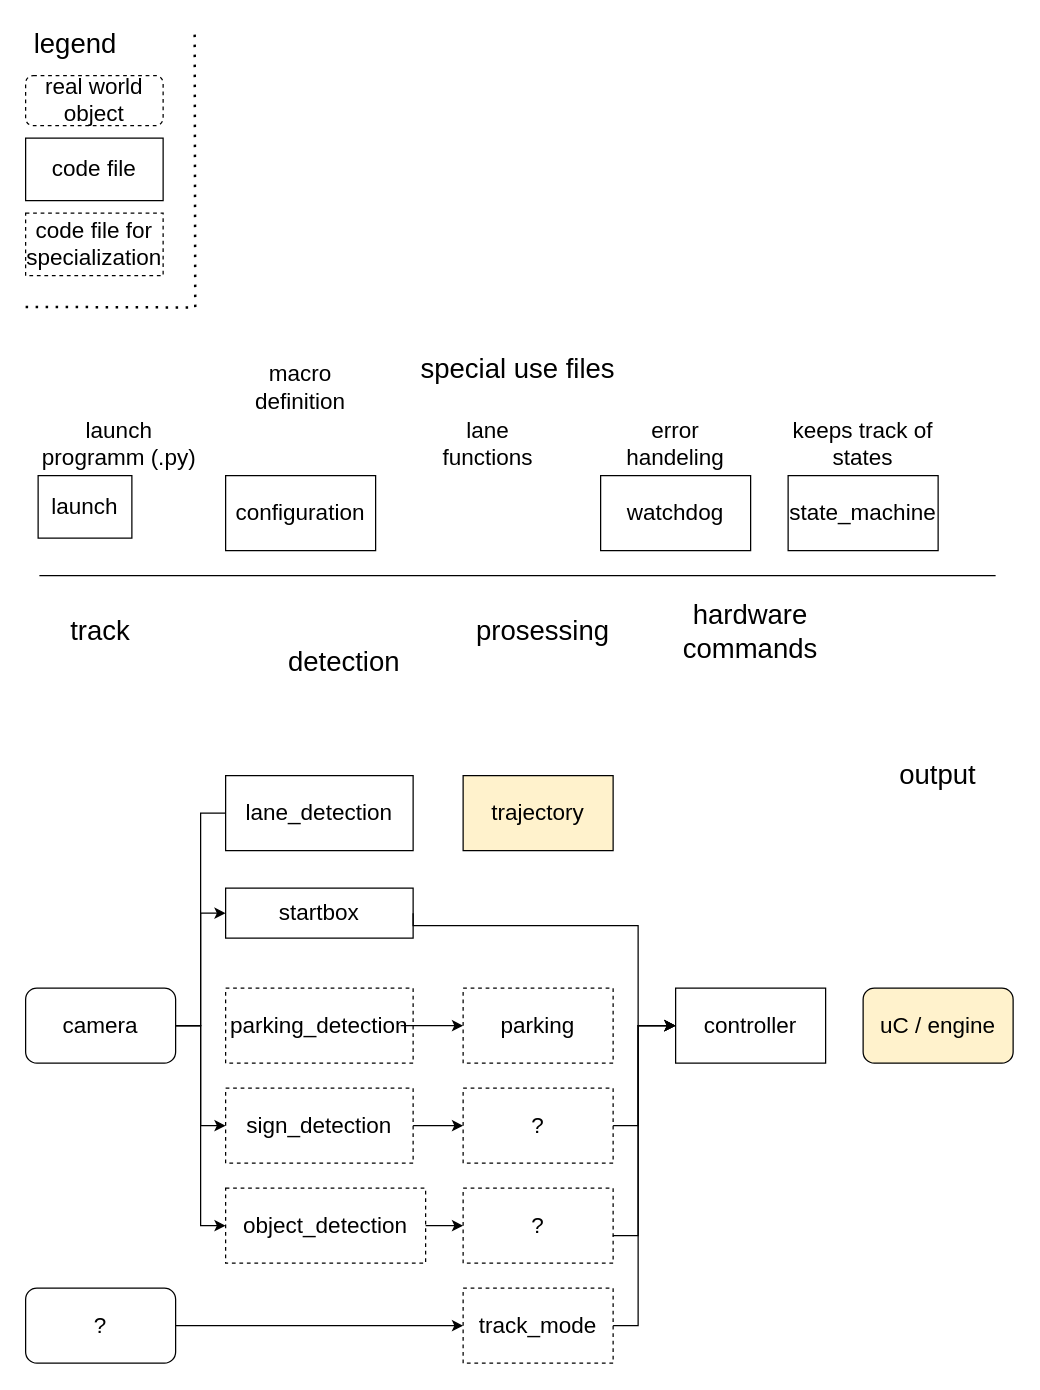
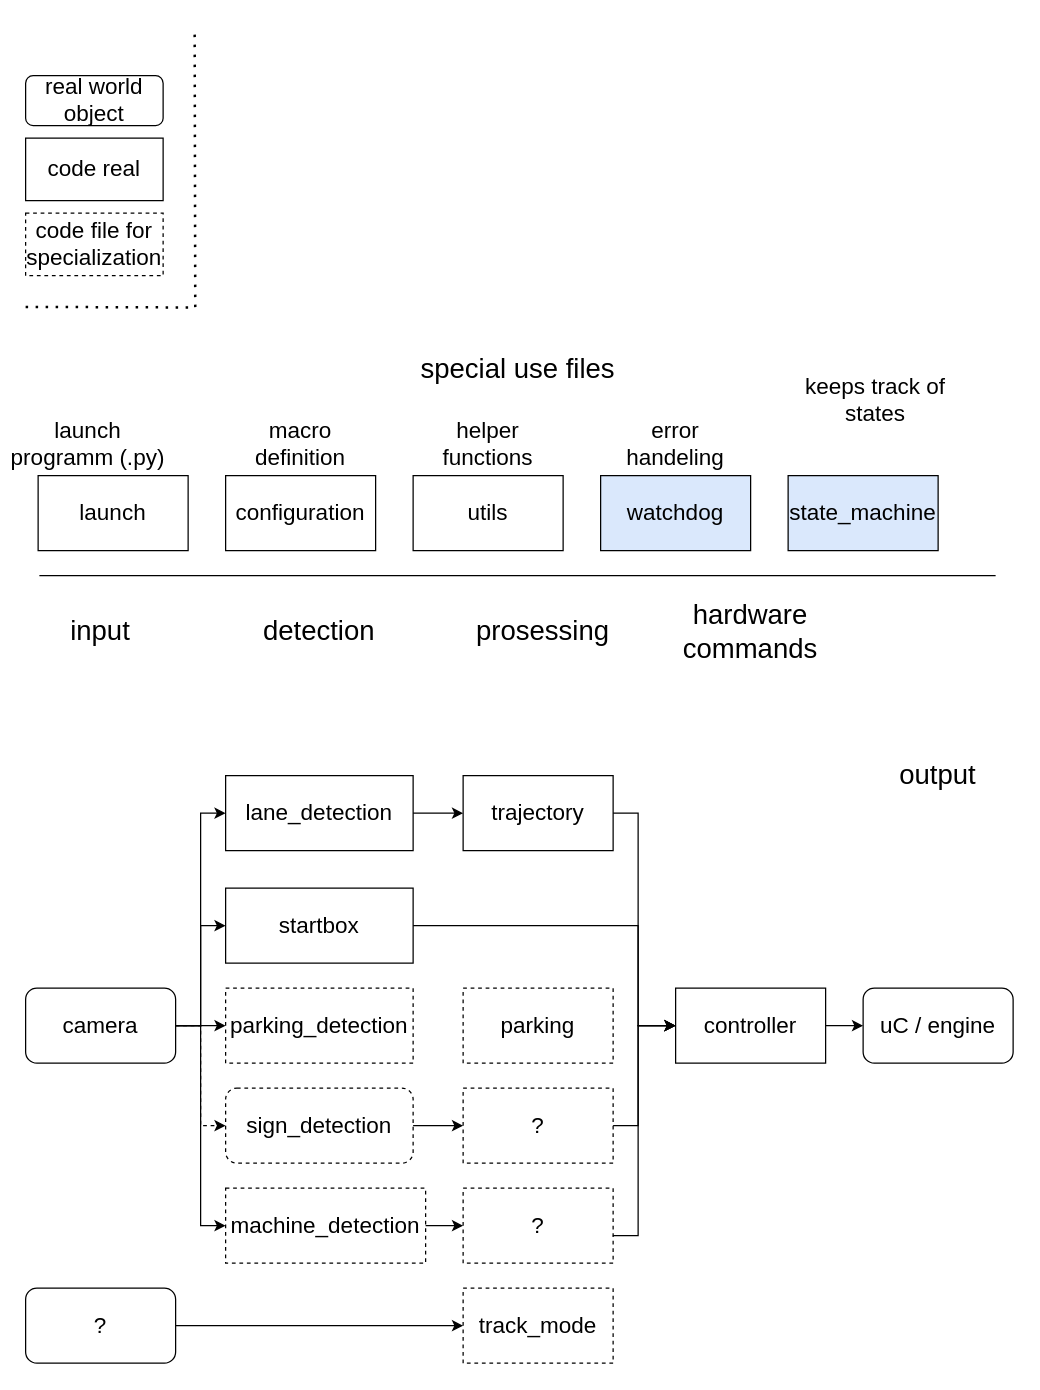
- <mxCell id="26" value="&lt;font style=&quot;font-size: 22px;&quot;&gt;legend&lt;/font&gt;" style="text;html=1;strokeColor=none;fillColor=none;align=center;verticalAlign=middle;whiteSpace=wrap;rounded=0;" parent="1" vertex="1"><mxGeometry x="30" y="20" width="60" height="30" as="geometry" /></mxCell>
- <mxCell id="27" value="real world object" style="rounded=1;whiteSpace=wrap;html=1;fontSize=18;dashed=1;" parent="1" vertex="1"><mxGeometry x="20" y="60" width="110" height="40" as="geometry" /></mxCell>
+ <mxCell id="27" value="real world object" style="rounded=1;whiteSpace=wrap;html=1;fontSize=18;" parent="1" vertex="1"><mxGeometry x="20" y="60" width="110" height="40" as="geometry" /></mxCell>
- <mxCell id="29" value="code file" style="rounded=0;whiteSpace=wrap;html=1;fontSize=18;" parent="1" vertex="1"><mxGeometry x="20" y="110" width="110" height="50" as="geometry" /></mxCell>
+ <mxCell id="29" value="code real" style="rounded=0;whiteSpace=wrap;html=1;fontSize=18;" parent="1" vertex="1"><mxGeometry x="20" y="110" width="110" height="50" as="geometry" /></mxCell>
- <mxCell id="22" value="macro definition" style="text;html=1;strokeColor=none;fillColor=none;align=center;verticalAlign=middle;whiteSpace=wrap;rounded=0;fontSize=18;" parent="1" vertex="1"><mxGeometry x="180" y="295" width="120" height="30" as="geometry" /></mxCell>
+ <mxCell id="22" value="macro definition" style="text;html=1;strokeColor=none;fillColor=none;align=center;verticalAlign=middle;whiteSpace=wrap;rounded=0;fontSize=18;" parent="1" vertex="1"><mxGeometry x="180" y="340" width="120" height="30" as="geometry" /></mxCell>
- <mxCell id="25" value="launch programm (.py)" style="text;html=1;strokeColor=none;fillColor=none;align=center;verticalAlign=middle;whiteSpace=wrap;rounded=0;fontSize=18;" parent="1" vertex="1"><mxGeometry x="30" y="340" width="130" height="30" as="geometry" /></mxCell>
+ <mxCell id="25" value="launch programm (.py)" style="text;html=1;strokeColor=none;fillColor=none;align=center;verticalAlign=middle;whiteSpace=wrap;rounded=0;fontSize=18;" parent="1" vertex="1"><mxGeometry x="5" y="340" width="130" height="30" as="geometry" /></mxCell>
- <mxCell id="24" value="lane functions" style="text;html=1;strokeColor=none;fillColor=none;align=center;verticalAlign=middle;whiteSpace=wrap;rounded=0;fontSize=18;" parent="1" vertex="1"><mxGeometry x="340" y="340" width="100" height="30" as="geometry" /></mxCell>
+ <mxCell id="24" value="helper functions" style="text;html=1;strokeColor=none;fillColor=none;align=center;verticalAlign=middle;whiteSpace=wrap;rounded=0;fontSize=18;" parent="1" vertex="1"><mxGeometry x="340" y="340" width="100" height="30" as="geometry" /></mxCell>
- <mxCell id="39" value="keeps track of states" style="text;html=1;strokeColor=none;fillColor=none;align=center;verticalAlign=middle;whiteSpace=wrap;rounded=0;fontSize=18;" parent="1" vertex="1"><mxGeometry x="625" y="340" width="130" height="30" as="geometry" /></mxCell>
+ <mxCell id="39" value="keeps track of states" style="text;html=1;strokeColor=none;fillColor=none;align=center;verticalAlign=middle;whiteSpace=wrap;rounded=0;fontSize=18;" parent="1" vertex="1"><mxGeometry x="635" y="305" width="130" height="30" as="geometry" /></mxCell>
- <mxCell id="9" value="launch" style="rounded=0;whiteSpace=wrap;html=1;fontSize=18;" parent="1" vertex="1"><mxGeometry x="30" y="380" width="75" height="50" as="geometry" /></mxCell>
+ <mxCell id="9" value="launch" style="rounded=0;whiteSpace=wrap;html=1;fontSize=18;" parent="1" vertex="1"><mxGeometry x="30" y="380" width="120" height="60" as="geometry" /></mxCell>
+ <mxCell id="13" value="utils" style="rounded=0;whiteSpace=wrap;html=1;fontSize=18;" parent="1" vertex="1"><mxGeometry x="330" y="380" width="120" height="60" as="geometry" /></mxCell>
- <mxCell id="14" value="watchdog" style="rounded=0;whiteSpace=wrap;html=1;fontSize=18;" parent="1" vertex="1"><mxGeometry x="480" y="380" width="120" height="60" as="geometry" /></mxCell>
+ <mxCell id="14" value="watchdog" style="rounded=0;whiteSpace=wrap;html=1;fontSize=18;fillColor=#dae8fc;" parent="1" vertex="1"><mxGeometry x="480" y="380" width="120" height="60" as="geometry" /></mxCell>
- <mxCell id="4" value="state_machine" style="rounded=0;whiteSpace=wrap;html=1;fontSize=18;" parent="1" vertex="1"><mxGeometry x="630" y="380" width="120" height="60" as="geometry" /></mxCell>
+ <mxCell id="4" value="state_machine" style="rounded=0;whiteSpace=wrap;html=1;fontSize=18;fillColor=#dae8fc;" parent="1" vertex="1"><mxGeometry x="630" y="380" width="120" height="60" as="geometry" /></mxCell>
- <mxCell id="33" value="&lt;font style=&quot;font-size: 22px;&quot;&gt;track&lt;/font&gt;" style="text;html=1;strokeColor=none;fillColor=none;align=center;verticalAlign=middle;whiteSpace=wrap;rounded=0;" parent="1" vertex="1"><mxGeometry x="50" y="490" width="60" height="30" as="geometry" /></mxCell>
+ <mxCell id="33" value="&lt;font style=&quot;font-size: 22px;&quot;&gt;input&lt;/font&gt;" style="text;html=1;strokeColor=none;fillColor=none;align=center;verticalAlign=middle;whiteSpace=wrap;rounded=0;" parent="1" vertex="1"><mxGeometry x="50" y="490" width="60" height="30" as="geometry" /></mxCell>
- <mxCell id="41" value="&lt;font style=&quot;font-size: 22px;&quot;&gt;detection&lt;/font&gt;" style="text;html=1;strokeColor=none;fillColor=none;align=center;verticalAlign=middle;whiteSpace=wrap;rounded=0;" parent="1" vertex="1"><mxGeometry x="200" y="515" width="150" height="30" as="geometry" /></mxCell>
+ <mxCell id="41" value="&lt;font style=&quot;font-size: 22px;&quot;&gt;detection&lt;/font&gt;" style="text;html=1;strokeColor=none;fillColor=none;align=center;verticalAlign=middle;whiteSpace=wrap;rounded=0;" parent="1" vertex="1"><mxGeometry x="180" y="490" width="150" height="30" as="geometry" /></mxCell>
- <mxCell id="18" value="" style="endArrow=none;html=1;rounded=0;exitX=1;exitY=0.5;exitDx=0;exitDy=0;entryX=0;entryY=0.5;entryDx=0;entryDy=0;edgeStyle=orthogonalEdgeStyle;" parent="1" source="16" target="2" edge="1"><mxGeometry width="50" height="50" relative="1" as="geometry"><mxPoint x="410" y="810" as="sourcePoint" /><mxPoint x="460" y="760" as="targetPoint" /></mxGeometry></mxCell>
+ <mxCell id="18" value="" style="endArrow=classic;html=1;rounded=0;exitX=1;exitY=0.5;exitDx=0;exitDy=0;entryX=0;entryY=0.5;entryDx=0;entryDy=0;edgeStyle=orthogonalEdgeStyle;" parent="1" source="16" target="2" edge="1"><mxGeometry width="50" height="50" relative="1" as="geometry"><mxPoint x="410" y="810" as="sourcePoint" /><mxPoint x="460" y="760" as="targetPoint" /></mxGeometry></mxCell>
+ <mxCell id="32" value="" style="endArrow=classic;html=1;rounded=0;edgeStyle=orthogonalEdgeStyle;exitX=1;exitY=0.5;exitDx=0;exitDy=0;entryX=0;entryY=0.5;entryDx=0;entryDy=0;" parent="1" source="2" target="3" edge="1"><mxGeometry width="50" height="50" relative="1" as="geometry"><mxPoint x="380" y="830" as="sourcePoint" /><mxPoint x="420" y="830" as="targetPoint" /></mxGeometry></mxCell>
- <mxCell id="3" value="trajectory" style="rounded=0;whiteSpace=wrap;html=1;fontSize=18;fillColor=#fff2cc;" parent="1" vertex="1"><mxGeometry x="370" y="620" width="120" height="60" as="geometry" /></mxCell>
+ <mxCell id="3" value="trajectory" style="rounded=0;whiteSpace=wrap;html=1;fontSize=18;" parent="1" vertex="1"><mxGeometry x="370" y="620" width="120" height="60" as="geometry" /></mxCell>
+ <mxCell id="46" value="" style="endArrow=classic;html=1;rounded=0;edgeStyle=orthogonalEdgeStyle;exitX=1;exitY=0.5;exitDx=0;exitDy=0;entryX=0;entryY=0.5;entryDx=0;entryDy=0;" parent="1" source="3" target="6" edge="1"><mxGeometry width="50" height="50" relative="1" as="geometry"><mxPoint x="320" y="670" as="sourcePoint" /><mxPoint x="360" y="670" as="targetPoint" /><Array as="points"><mxPoint x="510" y="650" /><mxPoint x="510" y="820" /></Array></mxGeometry></mxCell>
- <mxCell id="5" value="startbox" style="rounded=0;whiteSpace=wrap;html=1;fontSize=18;" parent="1" vertex="1"><mxGeometry x="180" y="710" width="150" height="40" as="geometry" /></mxCell>
+ <mxCell id="5" value="startbox" style="rounded=0;whiteSpace=wrap;html=1;fontSize=18;" parent="1" vertex="1"><mxGeometry x="180" y="710" width="150" height="60" as="geometry" /></mxCell>
+ <mxCell id="17" value="" style="endArrow=classic;html=1;rounded=0;exitX=1;exitY=0.5;exitDx=0;exitDy=0;entryX=0;entryY=0.5;entryDx=0;entryDy=0;edgeStyle=orthogonalEdgeStyle;" parent="1" source="16" target="12" edge="1"><mxGeometry width="50" height="50" relative="1" as="geometry"><mxPoint x="410" y="810" as="sourcePoint" /><mxPoint x="460" y="760" as="targetPoint" /></mxGeometry></mxCell>
- <mxCell id="31" value="" style="endArrow=classic;html=1;rounded=0;edgeStyle=orthogonalEdgeStyle;exitX=1;exitY=0.5;exitDx=0;exitDy=0;entryX=0;entryY=0.5;entryDx=0;entryDy=0;" parent="1" source="12" target="15" edge="1"><mxGeometry width="50" height="50" relative="1" as="geometry"><mxPoint x="320" y="740" as="sourcePoint" /><mxPoint x="410" y="820" as="targetPoint" /><Array as="points"><mxPoint x="320" y="820" /><mxPoint x="320" y="820" /></Array></mxGeometry></mxCell>
+ <mxCell id="44" value="" style="endArrow=classic;html=1;rounded=0;edgeStyle=orthogonalEdgeStyle;entryX=0;entryY=0.5;entryDx=0;entryDy=0;exitX=1;exitY=0.5;exitDx=0;exitDy=0;" parent="1" source="6" target="43" edge="1"><mxGeometry width="50" height="50" relative="1" as="geometry"><mxPoint x="660" y="720" as="sourcePoint" /><mxPoint x="500" y="750" as="targetPoint" /></mxGeometry></mxCell>
- <mxCell id="43" value="uC / engine" style="rounded=1;whiteSpace=wrap;html=1;fontSize=18;fillColor=#fff2cc;" parent="1" vertex="1"><mxGeometry x="690" y="790" width="120" height="60" as="geometry" /></mxCell>
+ <mxCell id="43" value="uC / engine" style="rounded=1;whiteSpace=wrap;html=1;fontSize=18;" parent="1" vertex="1"><mxGeometry x="690" y="790" width="120" height="60" as="geometry" /></mxCell>
- <mxCell id="19" value="" style="endArrow=classic;html=1;rounded=0;edgeStyle=orthogonalEdgeStyle;exitX=1;exitY=0.5;exitDx=0;exitDy=0;entryX=0;entryY=0.5;entryDx=0;entryDy=0;" parent="1" source="16" target="7" edge="1"><mxGeometry width="50" height="50" relative="1" as="geometry"><mxPoint x="410" y="810" as="sourcePoint" /><mxPoint x="460" y="760" as="targetPoint" /></mxGeometry></mxCell>
+ <mxCell id="19" value="" style="endArrow=classic;html=1;rounded=0;edgeStyle=orthogonalEdgeStyle;exitX=1;exitY=0.5;exitDx=0;exitDy=0;entryX=0;entryY=0.5;entryDx=0;entryDy=0;dashed=1;" parent="1" source="16" target="7" edge="1"><mxGeometry width="50" height="50" relative="1" as="geometry"><mxPoint x="410" y="810" as="sourcePoint" /><mxPoint x="460" y="760" as="targetPoint" /></mxGeometry></mxCell>
- <mxCell id="7" value="sign_detection" style="rounded=0;whiteSpace=wrap;html=1;dashed=1;fontSize=18;" parent="1" vertex="1"><mxGeometry x="180" y="870" width="150" height="60" as="geometry" /></mxCell>
+ <mxCell id="7" value="sign_detection" style="whiteSpace=wrap;html=1;dashed=1;fontSize=18;rounded=1;" parent="1" vertex="1"><mxGeometry x="180" y="870" width="150" height="60" as="geometry" /></mxCell>
- <mxCell id="11" value="object_detection" style="rounded=0;whiteSpace=wrap;html=1;fillStyle=auto;fillColor=default;strokeColor=default;dashed=1;fontSize=18;" parent="1" vertex="1"><mxGeometry x="180" y="950" width="160" height="60" as="geometry" /></mxCell>
+ <mxCell id="11" value="machine_detection" style="rounded=0;whiteSpace=wrap;html=1;fillStyle=auto;fillColor=default;strokeColor=default;dashed=1;fontSize=18;" parent="1" vertex="1"><mxGeometry x="180" y="950" width="160" height="60" as="geometry" /></mxCell>
- <mxCell id="47" value="" style="endArrow=classic;html=1;rounded=0;edgeStyle=orthogonalEdgeStyle;exitX=1;exitY=0.5;exitDx=0;exitDy=0;entryX=0;entryY=0.5;entryDx=0;entryDy=0;" parent="1" source="10" target="6" edge="1"><mxGeometry width="50" height="50" relative="1" as="geometry"><mxPoint x="330" y="680" as="sourcePoint" /><mxPoint x="370" y="680" as="targetPoint" /><Array as="points"><mxPoint x="510" y="1060" /><mxPoint x="510" y="820" /></Array></mxGeometry></mxCell>
